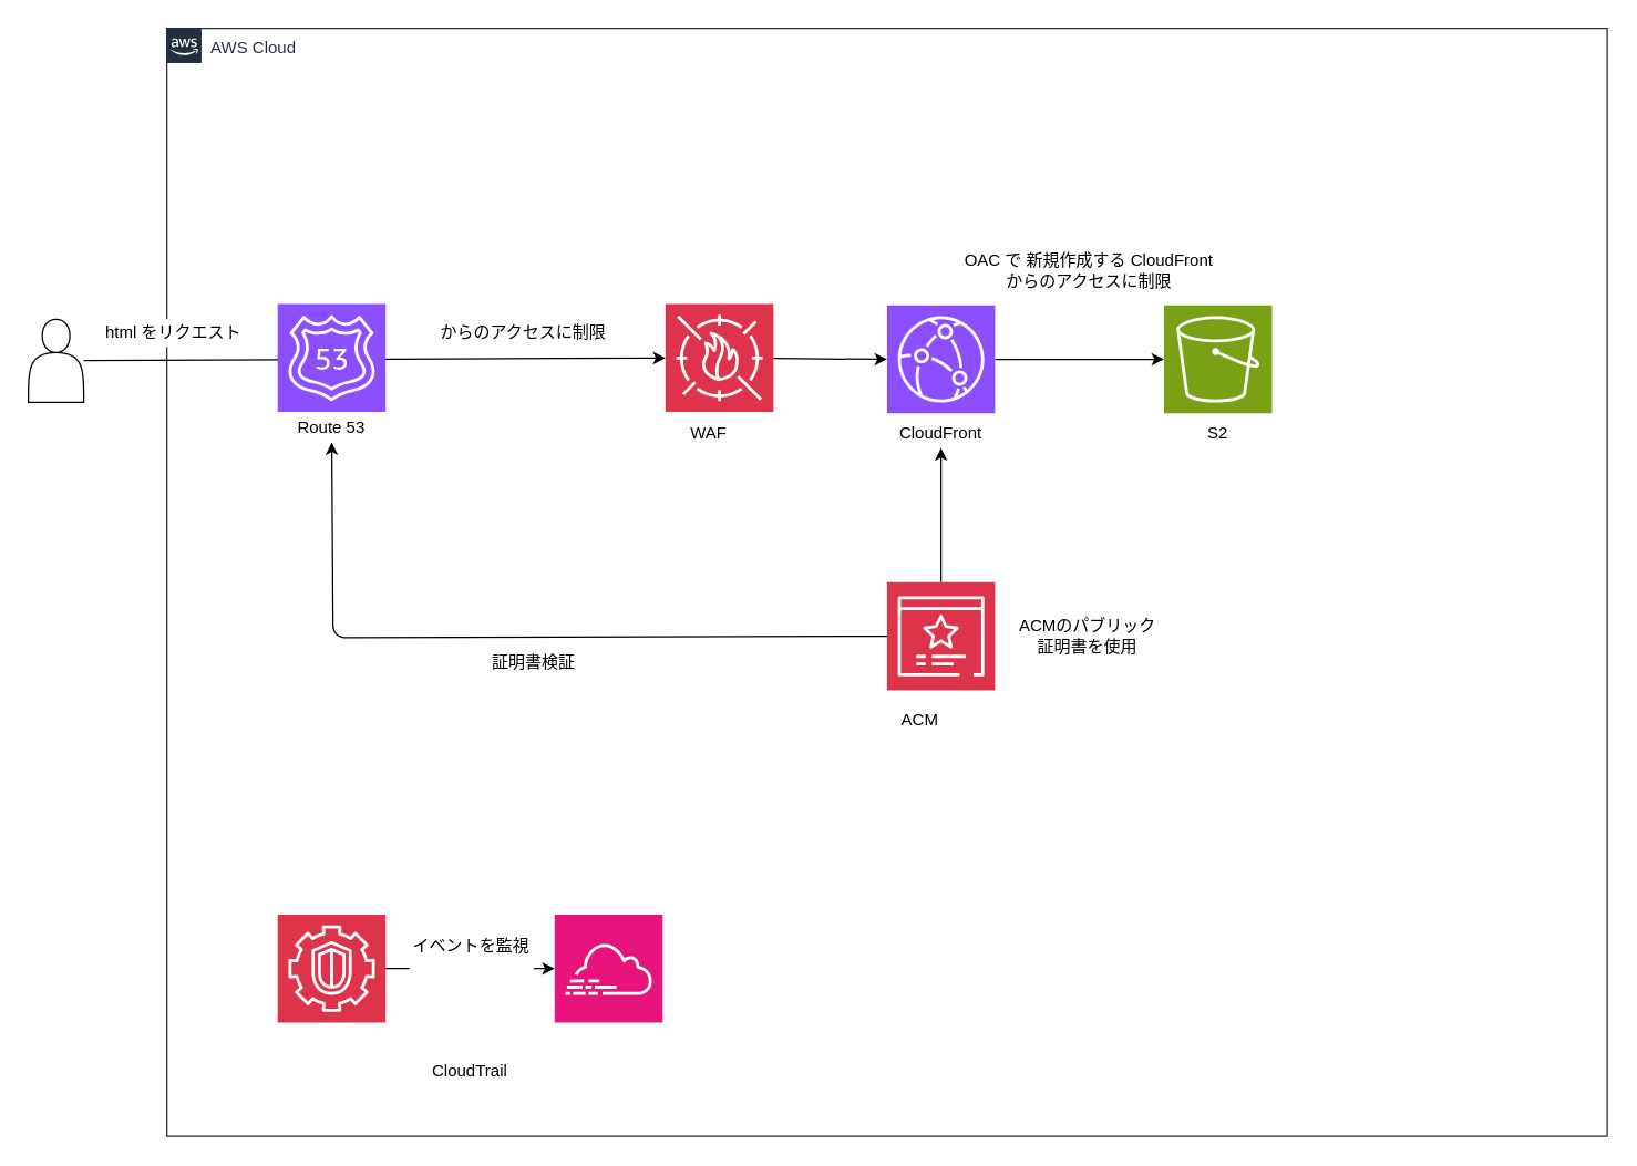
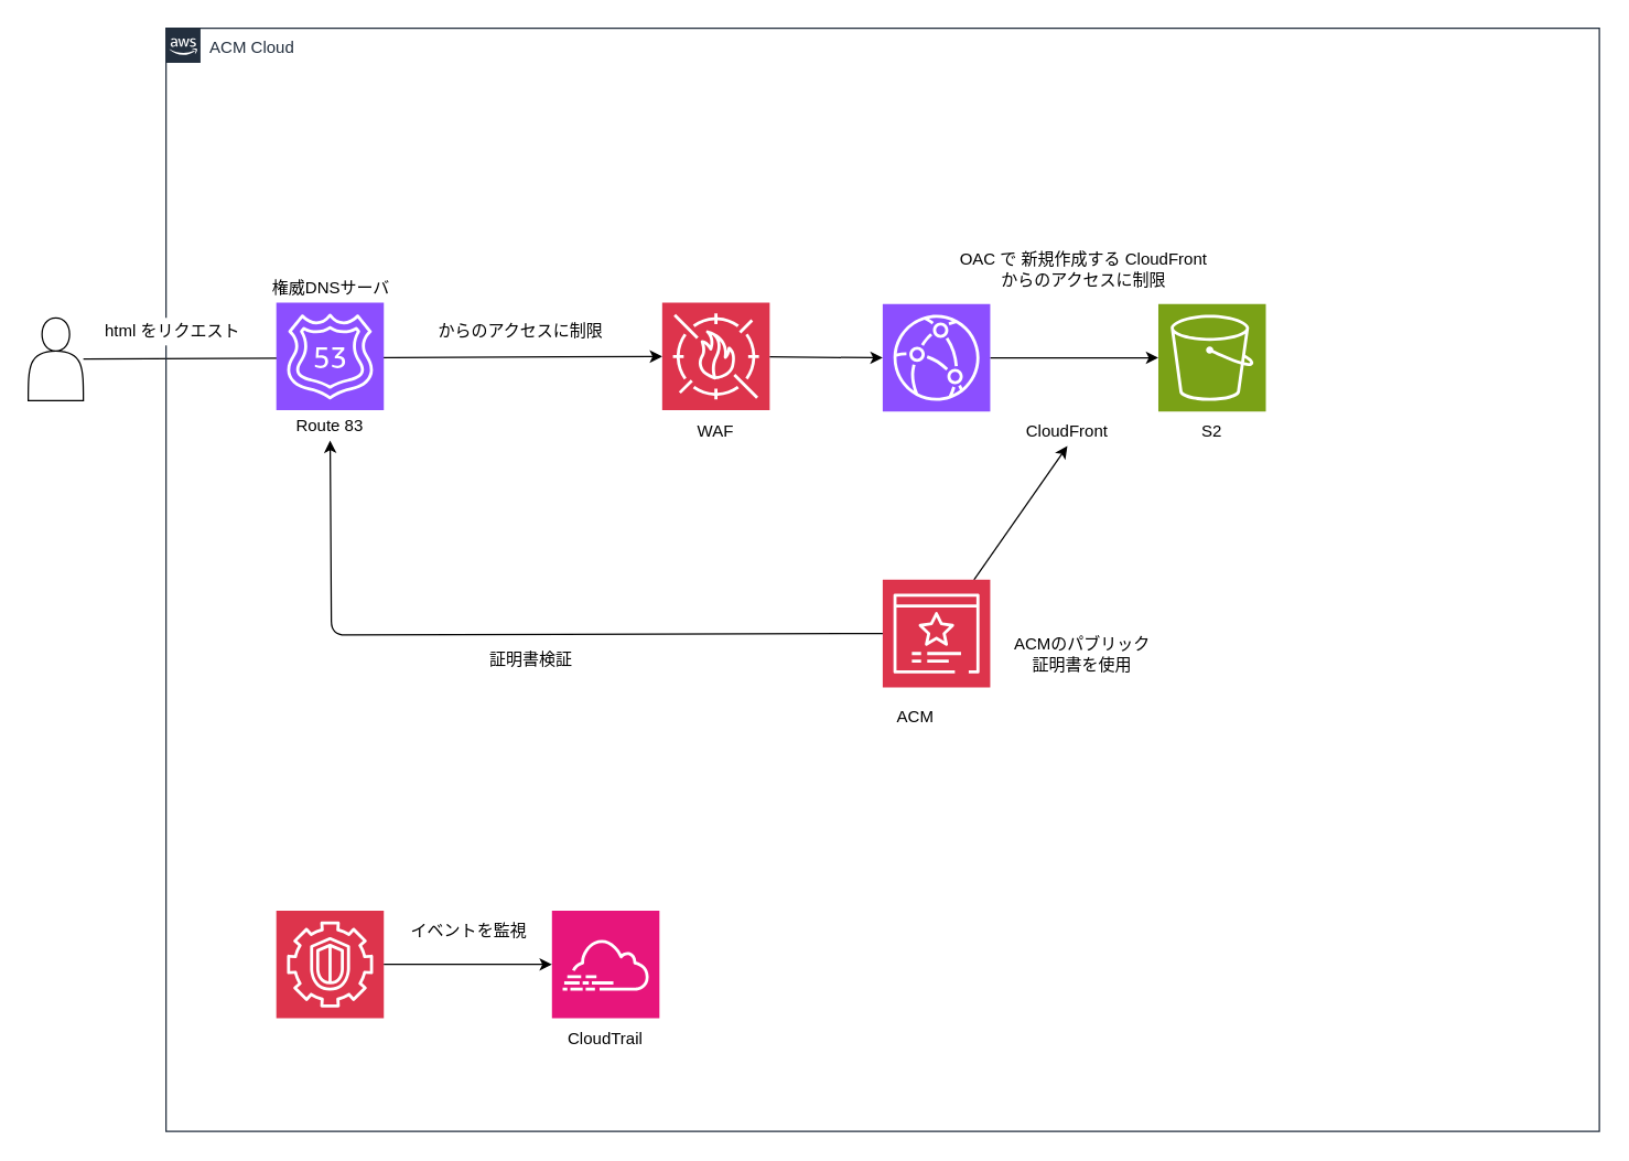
- <mxCell id="3" value="AWS Cloud" style="points=[[0,0],[0.25,0],[0.5,0],[0.75,0],[1,0],[1,0.25],[1,0.5],[1,0.75],[1,1],[0.75,1],[0.5,1],[0.25,1],[0,1],[0,0.75],[0,0.5],[0,0.25]];outlineConnect=0;gradientColor=none;html=1;whiteSpace=wrap;fontSize=12;fontStyle=0;container=1;pointerEvents=0;collapsible=0;recursiveResize=0;shape=mxgraph.aws4.group;grIcon=mxgraph.aws4.group_aws_cloud_alt;strokeColor=#232F3E;fillColor=none;verticalAlign=top;align=left;spacingLeft=30;fontColor=#232F3E;dashed=0;" parent="1" vertex="1"><mxGeometry x="120" y="20" width="1040" height="800" as="geometry" /></mxCell>
+ <mxCell id="3" value="ACM Cloud" style="points=[[0,0],[0.25,0],[0.5,0],[0.75,0],[1,0],[1,0.25],[1,0.5],[1,0.75],[1,1],[0.75,1],[0.5,1],[0.25,1],[0,1],[0,0.75],[0,0.5],[0,0.25]];outlineConnect=0;gradientColor=none;html=1;whiteSpace=wrap;fontSize=12;fontStyle=0;container=1;pointerEvents=0;collapsible=0;recursiveResize=0;shape=mxgraph.aws4.group;grIcon=mxgraph.aws4.group_aws_cloud_alt;strokeColor=#232F3E;fillColor=none;verticalAlign=top;align=left;spacingLeft=30;fontColor=#232F3E;dashed=0;" parent="1" vertex="1"><mxGeometry x="120" y="20" width="1040" height="800" as="geometry" /></mxCell>
+ <mxCell id="21" value="権威DNSサーバ" style="text;html=1;align=center;verticalAlign=middle;whiteSpace=wrap;rounded=0;fillColor=default;" vertex="1" parent="3"><mxGeometry x="65" y="179" width="110" height="20" as="geometry" /></mxCell>
- <mxCell id="20" value="Route 53" style="text;html=1;align=center;verticalAlign=middle;whiteSpace=wrap;rounded=0;fillColor=default;" vertex="1" parent="3"><mxGeometry x="89" y="279" width="60" height="20" as="geometry" /></mxCell>
+ <mxCell id="20" value="Route 83" style="text;html=1;align=center;verticalAlign=middle;whiteSpace=wrap;rounded=0;fillColor=default;" vertex="1" parent="3"><mxGeometry x="89" y="279" width="60" height="20" as="geometry" /></mxCell>
- <mxCell id="8" value="WAF" style="text;html=1;align=center;verticalAlign=middle;whiteSpace=wrap;rounded=0;fillColor=default;" parent="3" vertex="1"><mxGeometry x="369" y="283" width="45" height="20" as="geometry" /></mxCell>
+ <mxCell id="8" value="WAF" style="text;html=1;align=center;verticalAlign=middle;whiteSpace=wrap;rounded=0;fillColor=default;" parent="3" vertex="1"><mxGeometry x="369" y="283" width="60" height="20" as="geometry" /></mxCell>
- <mxCell id="9" value="CloudFront" style="text;html=1;align=center;verticalAlign=middle;whiteSpace=wrap;rounded=0;fillColor=default;" parent="3" vertex="1"><mxGeometry x="529" y="283" width="60" height="20" as="geometry" /></mxCell>
+ <mxCell id="9" value="CloudFront" style="text;html=1;align=center;verticalAlign=middle;whiteSpace=wrap;rounded=0;fillColor=default;" parent="3" vertex="1"><mxGeometry x="624" y="283" width="60" height="20" as="geometry" /></mxCell>
- <mxCell id="15" value="ACMのパブリック証明書を使用" style="text;html=1;align=center;verticalAlign=middle;whiteSpace=wrap;rounded=0;fillColor=default;" parent="3" vertex="1"><mxGeometry x="610" y="424" width="110" height="30" as="geometry" /></mxCell>
+ <mxCell id="15" value="ACMのパブリック証明書を使用" style="text;html=1;align=center;verticalAlign=middle;whiteSpace=wrap;rounded=0;fillColor=default;" parent="3" vertex="1"><mxGeometry x="610" y="439" width="110" height="30" as="geometry" /></mxCell>
- <mxCell id="14" value="イベントを監視" style="text;html=1;align=center;verticalAlign=middle;whiteSpace=wrap;rounded=0;fillColor=default;" parent="3" vertex="1"><mxGeometry x="175" y="640" width="90" height="45" as="geometry" /></mxCell>
+ <mxCell id="14" value="イベントを監視" style="text;html=1;align=center;verticalAlign=middle;whiteSpace=wrap;rounded=0;fillColor=default;" parent="3" vertex="1"><mxGeometry x="175" y="640" width="90" height="30" as="geometry" /></mxCell>
- <mxCell id="11" value="CloudTrail" style="text;html=1;align=center;verticalAlign=middle;whiteSpace=wrap;rounded=0;fillColor=default;" parent="3" vertex="1"><mxGeometry x="189" y="738" width="60" height="30" as="geometry" /></mxCell>
+ <mxCell id="11" value="CloudTrail" style="text;html=1;align=center;verticalAlign=middle;whiteSpace=wrap;rounded=0;fillColor=default;" parent="3" vertex="1"><mxGeometry x="289" y="718" width="60" height="30" as="geometry" /></mxCell>
